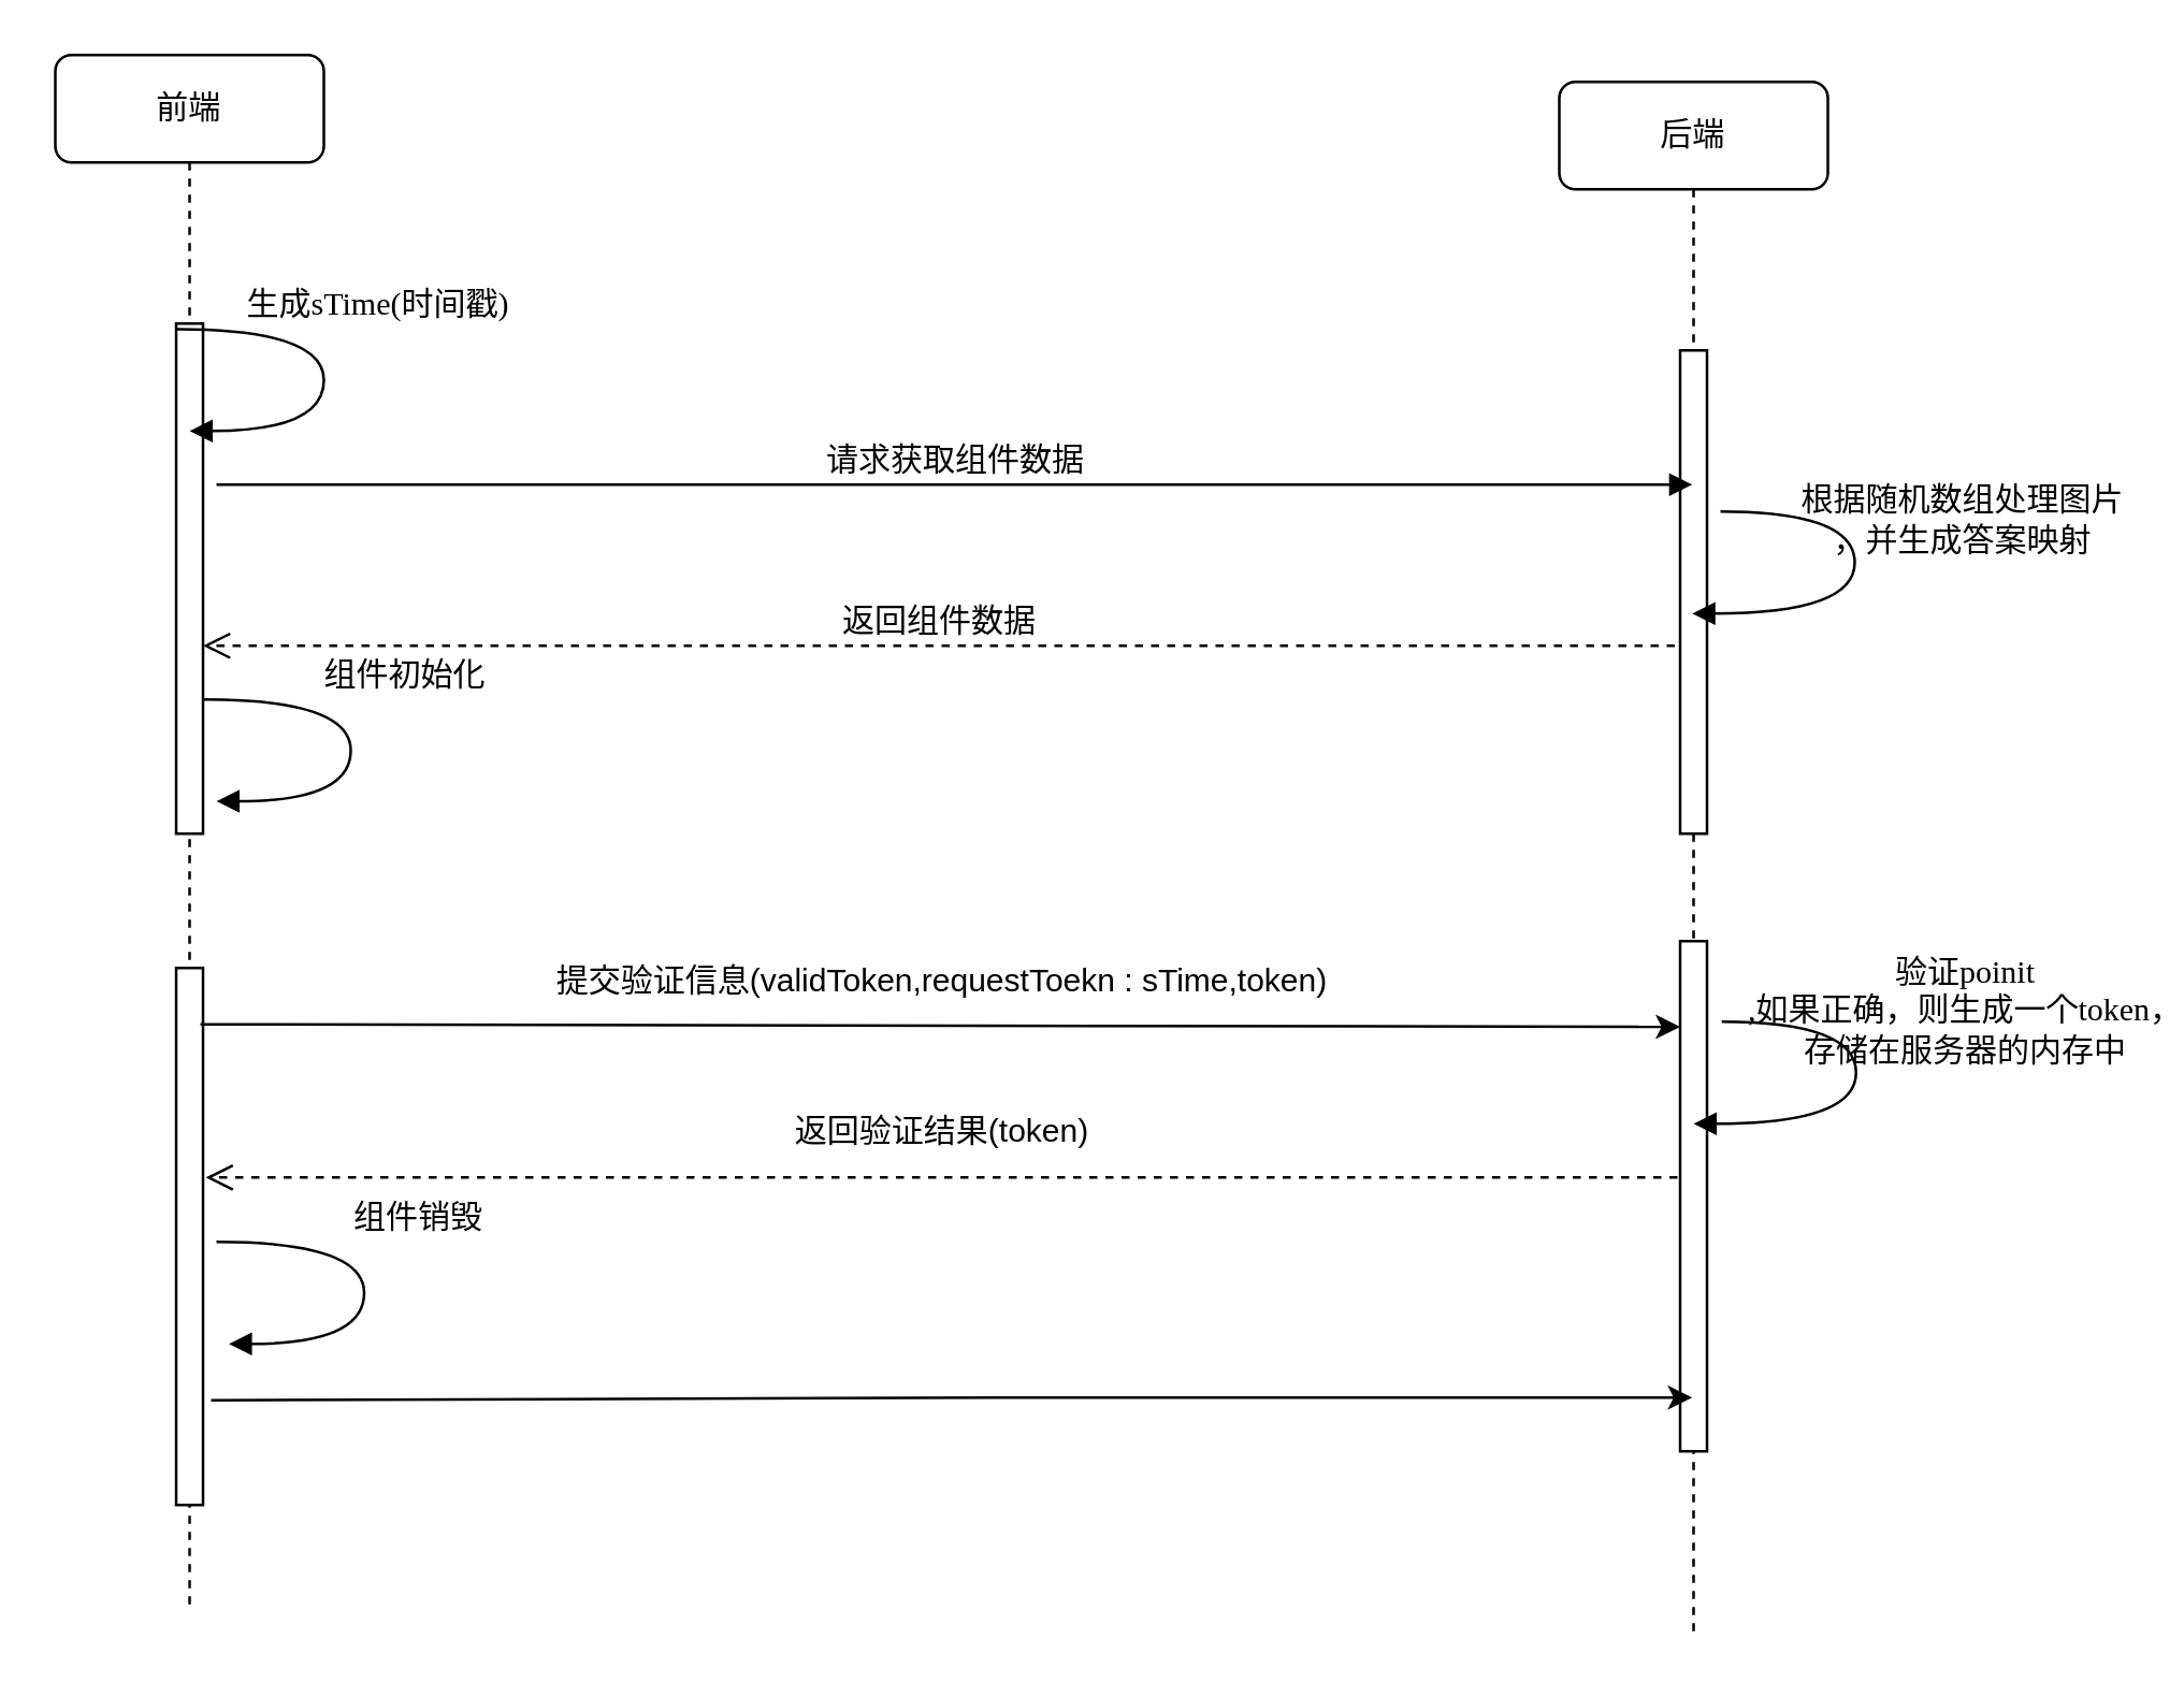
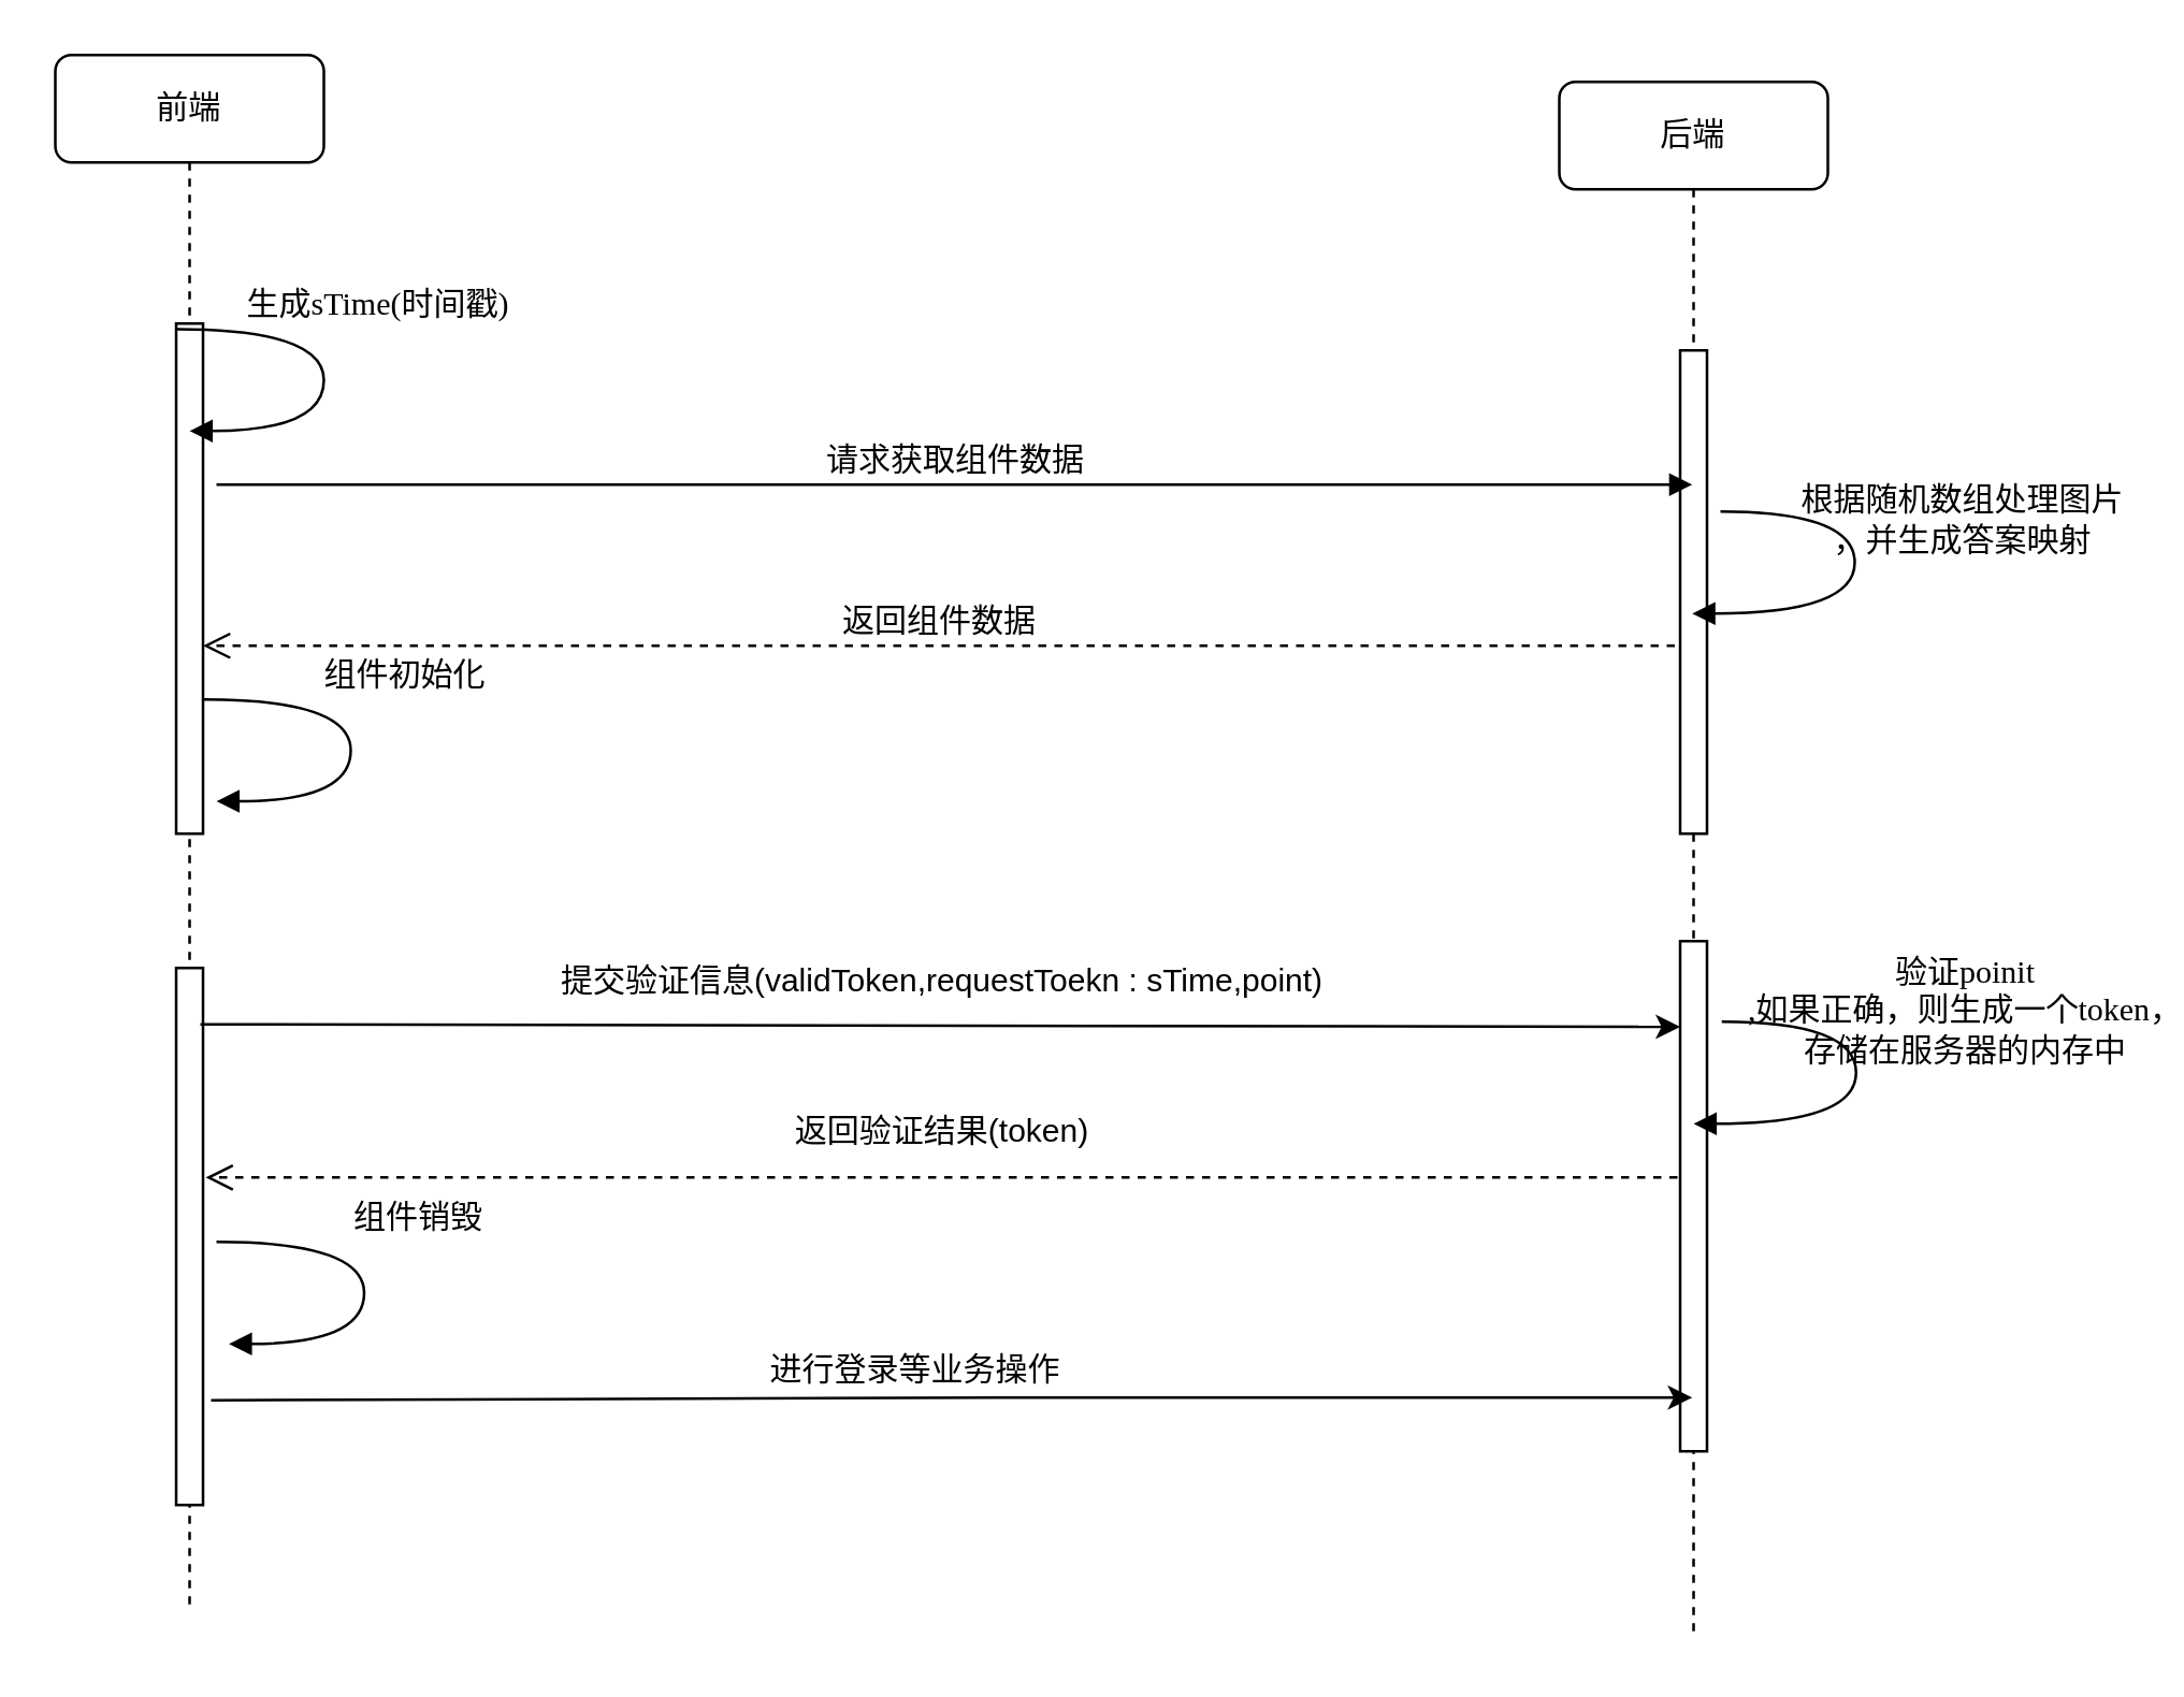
- <mxCell id="14" value="提交验证信息(validToken,requestToekn : sTime,token)" style="text;html=1;align=center;verticalAlign=middle;resizable=0;points=[];autosize=1;" vertex="1" parent="1"><mxGeometry x="200" y="355" width="300" height="20" as="geometry" /></mxCell>
+ <mxCell id="14" value="提交验证信息(validToken,requestToekn : sTime,point)" style="text;html=1;align=center;verticalAlign=middle;resizable=0;points=[];autosize=1;" vertex="1" parent="1"><mxGeometry x="200" y="355" width="300" height="20" as="geometry" /></mxCell>
+ <mxCell id="18" value="进行登录等业务操作" style="text;html=1;align=center;verticalAlign=middle;resizable=0;points=[];autosize=1;" vertex="1" parent="1"><mxGeometry x="280" y="500" width="120" height="20" as="geometry" /></mxCell>
